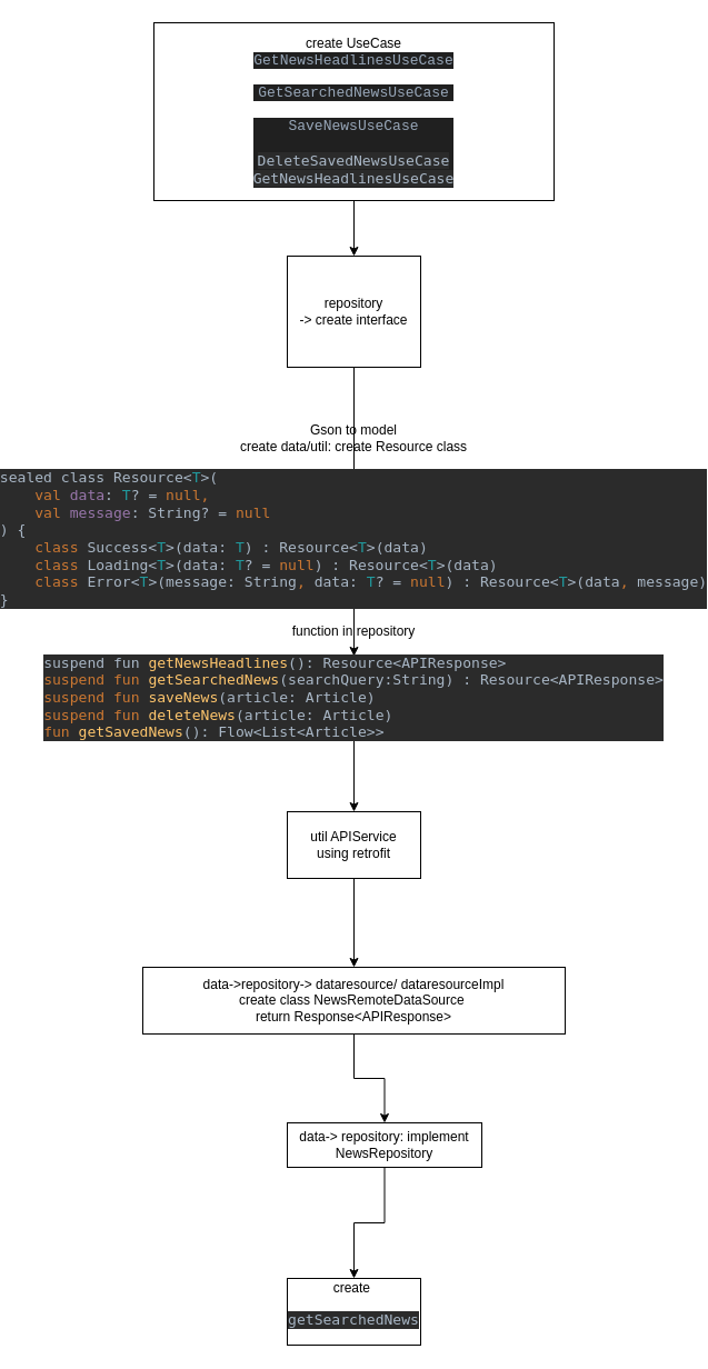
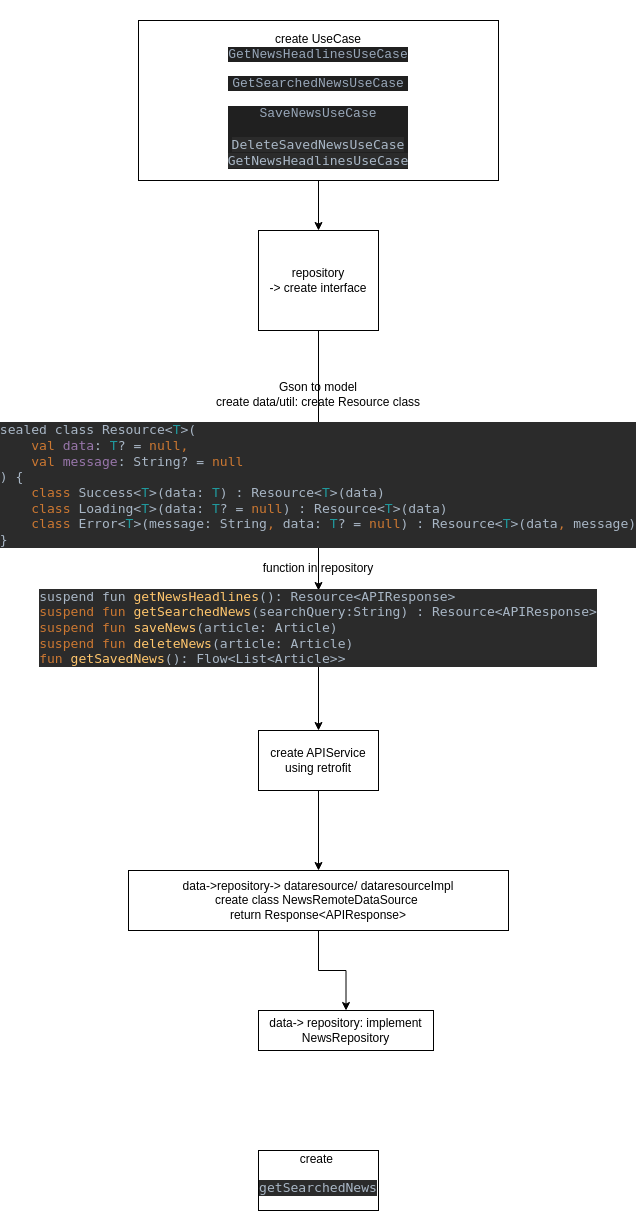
- <mxCell id="11" value="util APIService&lt;br&gt;using retrofit" style="whiteSpace=wrap;html=1;rounded=0;" parent="1" vertex="1"><mxGeometry x="150" y="730" width="120" height="60" as="geometry" /></mxCell>
+ <mxCell id="11" value="create APIService&lt;br&gt;using retrofit" style="whiteSpace=wrap;html=1;rounded=0;" parent="1" vertex="1"><mxGeometry x="150" y="730" width="120" height="60" as="geometry" /></mxCell>
- <mxCell id="14" value="" style="edgeStyle=orthogonalEdgeStyle;rounded=0;orthogonalLoop=1;jettySize=auto;html=1;" edge="1" parent="1" source="15" target="16"><mxGeometry relative="1" as="geometry" /></mxCell>
